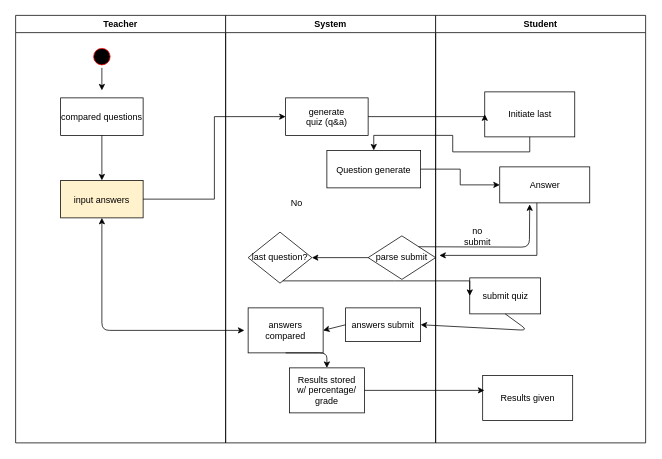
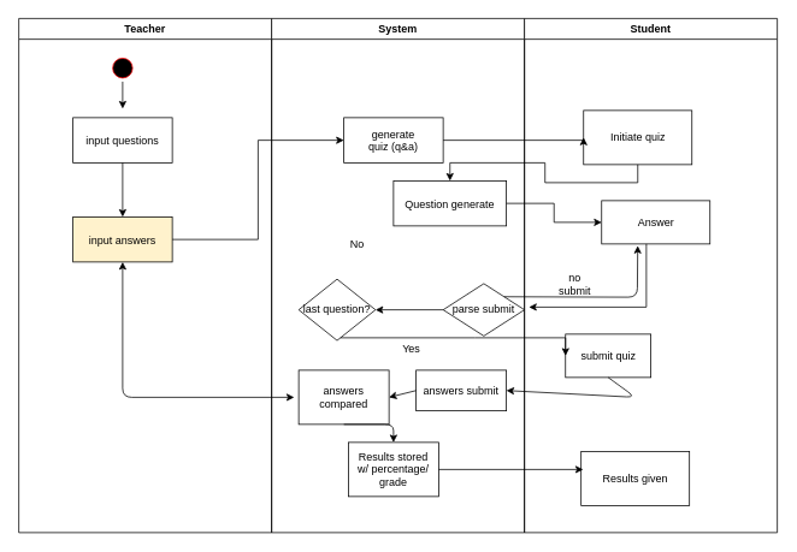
- <mxCell id="21" value="Initiate last" style="whiteSpace=wrap;html=1;" parent="20" vertex="1"><mxGeometry x="65.5" y="102" width="120" height="60" as="geometry" /></mxCell>
+ <mxCell id="21" value="Initiate quiz" style="whiteSpace=wrap;html=1;" parent="20" vertex="1"><mxGeometry x="65.5" y="102" width="120" height="60" as="geometry" /></mxCell>
- <mxCell id="4" value="compared questions" style="" parent="2" vertex="1"><mxGeometry x="60" y="110" width="110" height="50" as="geometry" /></mxCell>
+ <mxCell id="4" value="input questions" style="" parent="2" vertex="1"><mxGeometry x="60" y="110" width="110" height="50" as="geometry" /></mxCell>
+ <mxCell id="12" value="Yes" style="text;html=1;strokeColor=none;fillColor=none;align=center;verticalAlign=middle;whiteSpace=wrap;rounded=0;" parent="7" vertex="1"><mxGeometry x="135" y="357" width="40" height="20" as="geometry" /></mxCell>
